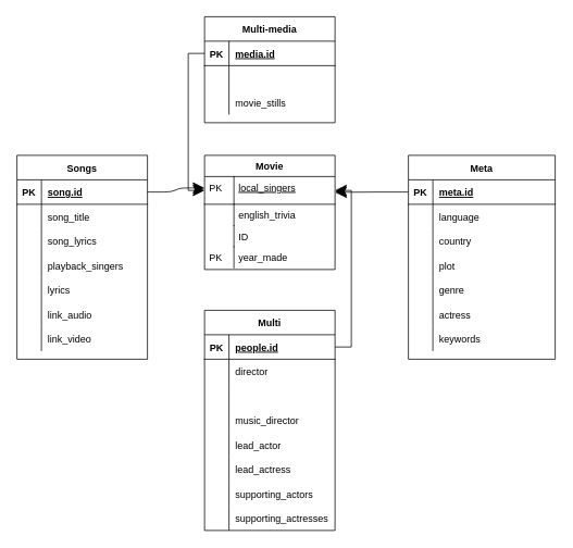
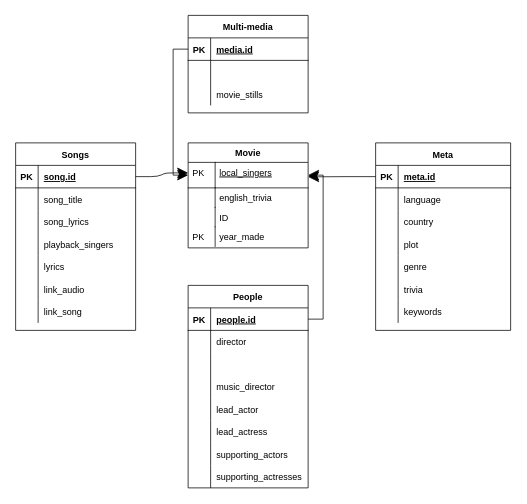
- <mxCell id="51" value="actress" style="shape=partialRectangle;connectable=0;fillColor=none;top=0;left=0;bottom=0;right=0;align=left;spacingLeft=6;overflow=hidden;" vertex="1" parent="49"><mxGeometry x="30" width="150" height="30" as="geometry" /></mxCell>
+ <mxCell id="51" value="trivia" style="shape=partialRectangle;connectable=0;fillColor=none;top=0;left=0;bottom=0;right=0;align=left;spacingLeft=6;overflow=hidden;" vertex="1" parent="49"><mxGeometry x="30" width="150" height="30" as="geometry" /></mxCell>
- <mxCell id="64" value="Multi" style="shape=table;startSize=30;container=1;collapsible=1;childLayout=tableLayout;fixedRows=1;rowLines=0;fontStyle=1;align=center;resizeLast=1;" vertex="1" parent="1"><mxGeometry x="250" y="380" width="160" height="270" as="geometry" /></mxCell>
+ <mxCell id="64" value="People" style="shape=table;startSize=30;container=1;collapsible=1;childLayout=tableLayout;fixedRows=1;rowLines=0;fontStyle=1;align=center;resizeLast=1;" vertex="1" parent="1"><mxGeometry x="250" y="380" width="160" height="270" as="geometry" /></mxCell>
- <mxCell id="32" value="link_video" style="shape=partialRectangle;connectable=0;fillColor=none;top=0;left=0;bottom=0;right=0;align=left;spacingLeft=6;overflow=hidden;" vertex="1" parent="30"><mxGeometry x="30" width="130" height="30" as="geometry" /></mxCell>
+ <mxCell id="32" value="link_song" style="shape=partialRectangle;connectable=0;fillColor=none;top=0;left=0;bottom=0;right=0;align=left;spacingLeft=6;overflow=hidden;" vertex="1" parent="30"><mxGeometry x="30" width="130" height="30" as="geometry" /></mxCell>
